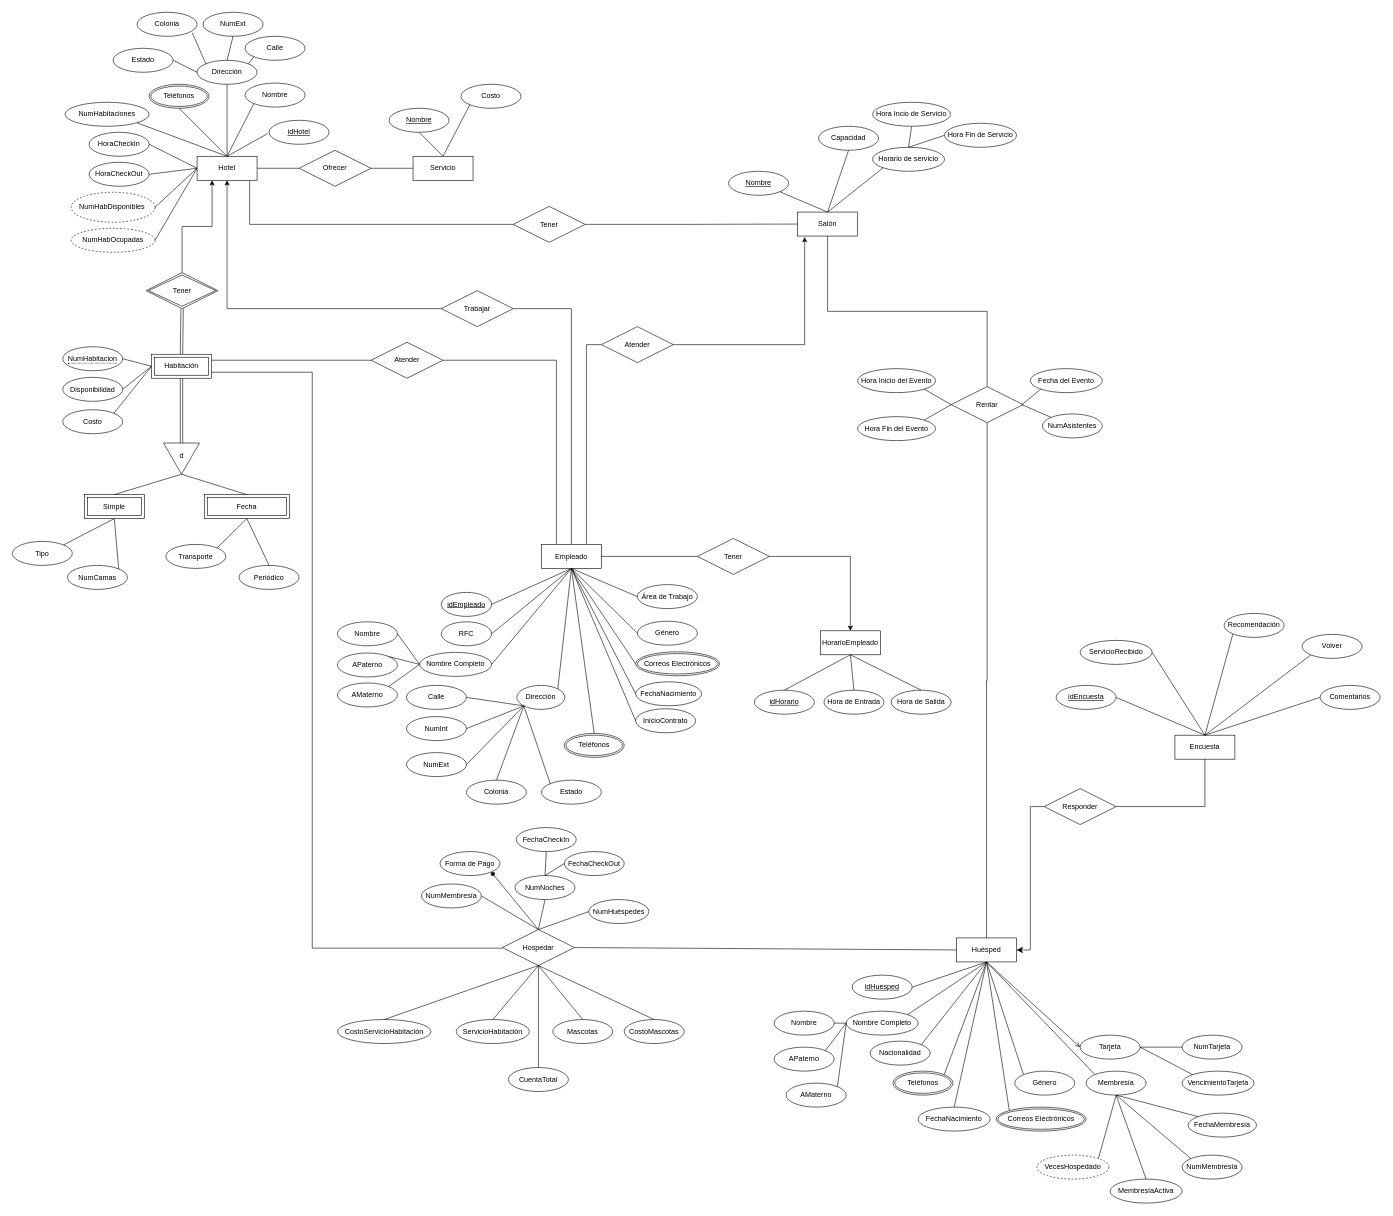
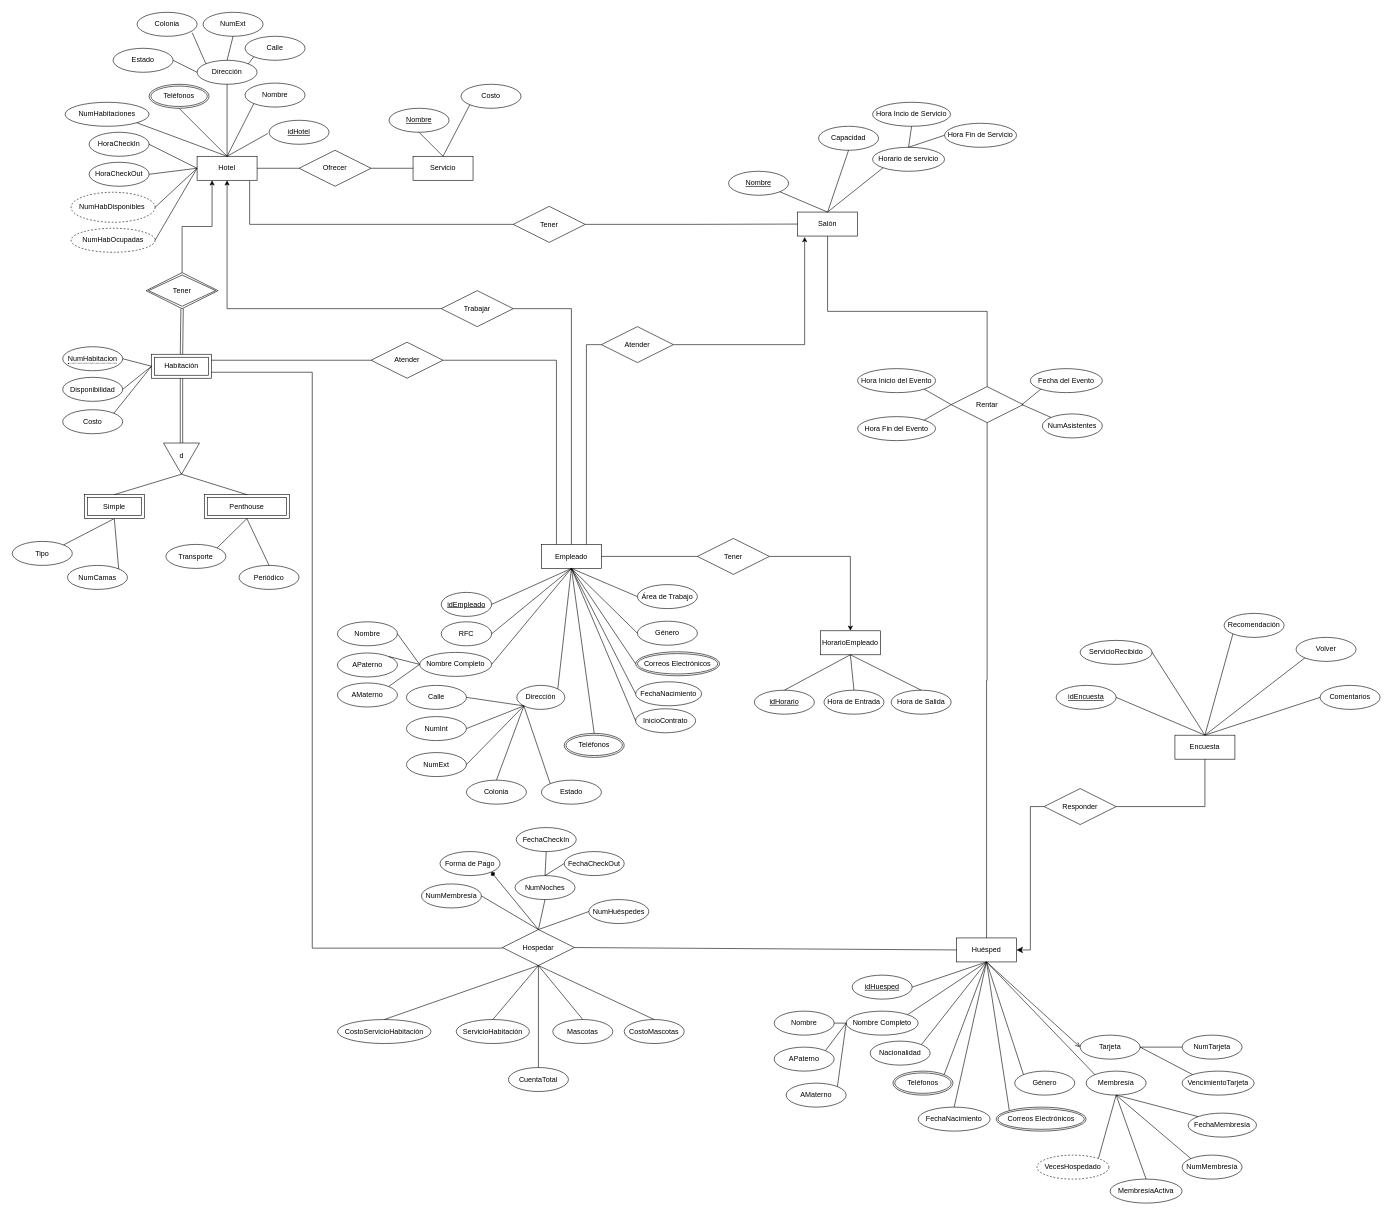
- <mxCell id="194" value="Fecha" style="shape=ext;margin=3;double=1;whiteSpace=wrap;html=1;align=center;" vertex="1" parent="1"><mxGeometry x="340" y="824" width="142" height="40" as="geometry" /></mxCell>
+ <mxCell id="194" value="Penthouse" style="shape=ext;margin=3;double=1;whiteSpace=wrap;html=1;align=center;" vertex="1" parent="1"><mxGeometry x="340" y="824" width="142" height="40" as="geometry" /></mxCell>
- <mxCell id="162" value="Volver" style="ellipse;whiteSpace=wrap;html=1;align=center;" vertex="1" parent="1"><mxGeometry x="2170" y="1057" width="100" height="40" as="geometry" /></mxCell>
+ <mxCell id="162" value="Volver" style="ellipse;whiteSpace=wrap;html=1;align=center;" vertex="1" parent="1"><mxGeometry x="2160" y="1062" width="100" height="40" as="geometry" /></mxCell>
